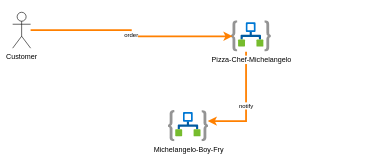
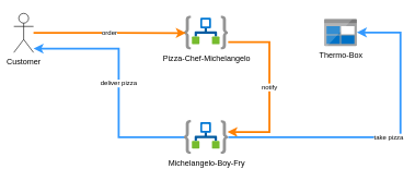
+ <mxCell id="4" value="Thermo-Box" style="sketch=0;aspect=fixed;html=1;points=[];align=center;image;fontSize=12;image=img/lib/mscae/BlobBlock.svg;" parent="1" vertex="1"><mxGeometry x="494" y="29" width="50" height="42" as="geometry" /></mxCell>
- <mxCell id="3" value="Pizza-Chef-Michelangelo" style="aspect=fixed;html=1;points=[];align=center;image;fontSize=12;image=img/lib/azure2/integration/Logic_Apps.svg;" parent="1" vertex="1"><mxGeometry x="385" y="34" width="67" height="52" as="geometry" /></mxCell>
+ <mxCell id="3" value="Pizza-Chef-Michelangelo" style="aspect=fixed;html=1;points=[];align=center;image;fontSize=12;image=img/lib/azure2/integration/Logic_Apps.svg;" parent="1" vertex="1"><mxGeometry x="280" y="24" width="67" height="52" as="geometry" /></mxCell>
+ <mxCell id="6" value="deliver pizza" style="edgeStyle=orthogonalEdgeStyle;rounded=0;orthogonalLoop=1;jettySize=auto;html=1;fontSize=10;strokeWidth=3;strokeColor=#3399FF;" parent="1" source="8" target="9" edge="1"><mxGeometry relative="1" as="geometry"><Array as="points"><mxPoint x="180" y="210" /><mxPoint x="180" y="74" /></Array></mxGeometry></mxCell>
+ <mxCell id="7" value="take pizza" style="edgeStyle=orthogonalEdgeStyle;rounded=0;orthogonalLoop=1;jettySize=auto;html=1;entryX=0.987;entryY=0.484;entryDx=0;entryDy=0;entryPerimeter=0;fontSize=10;strokeWidth=3;strokeColor=#3399FF;" parent="1" source="8" target="4" edge="1"><mxGeometry relative="1" as="geometry"><Array as="points"><mxPoint x="610" y="210" /><mxPoint x="610" y="49" /></Array></mxGeometry></mxCell>
